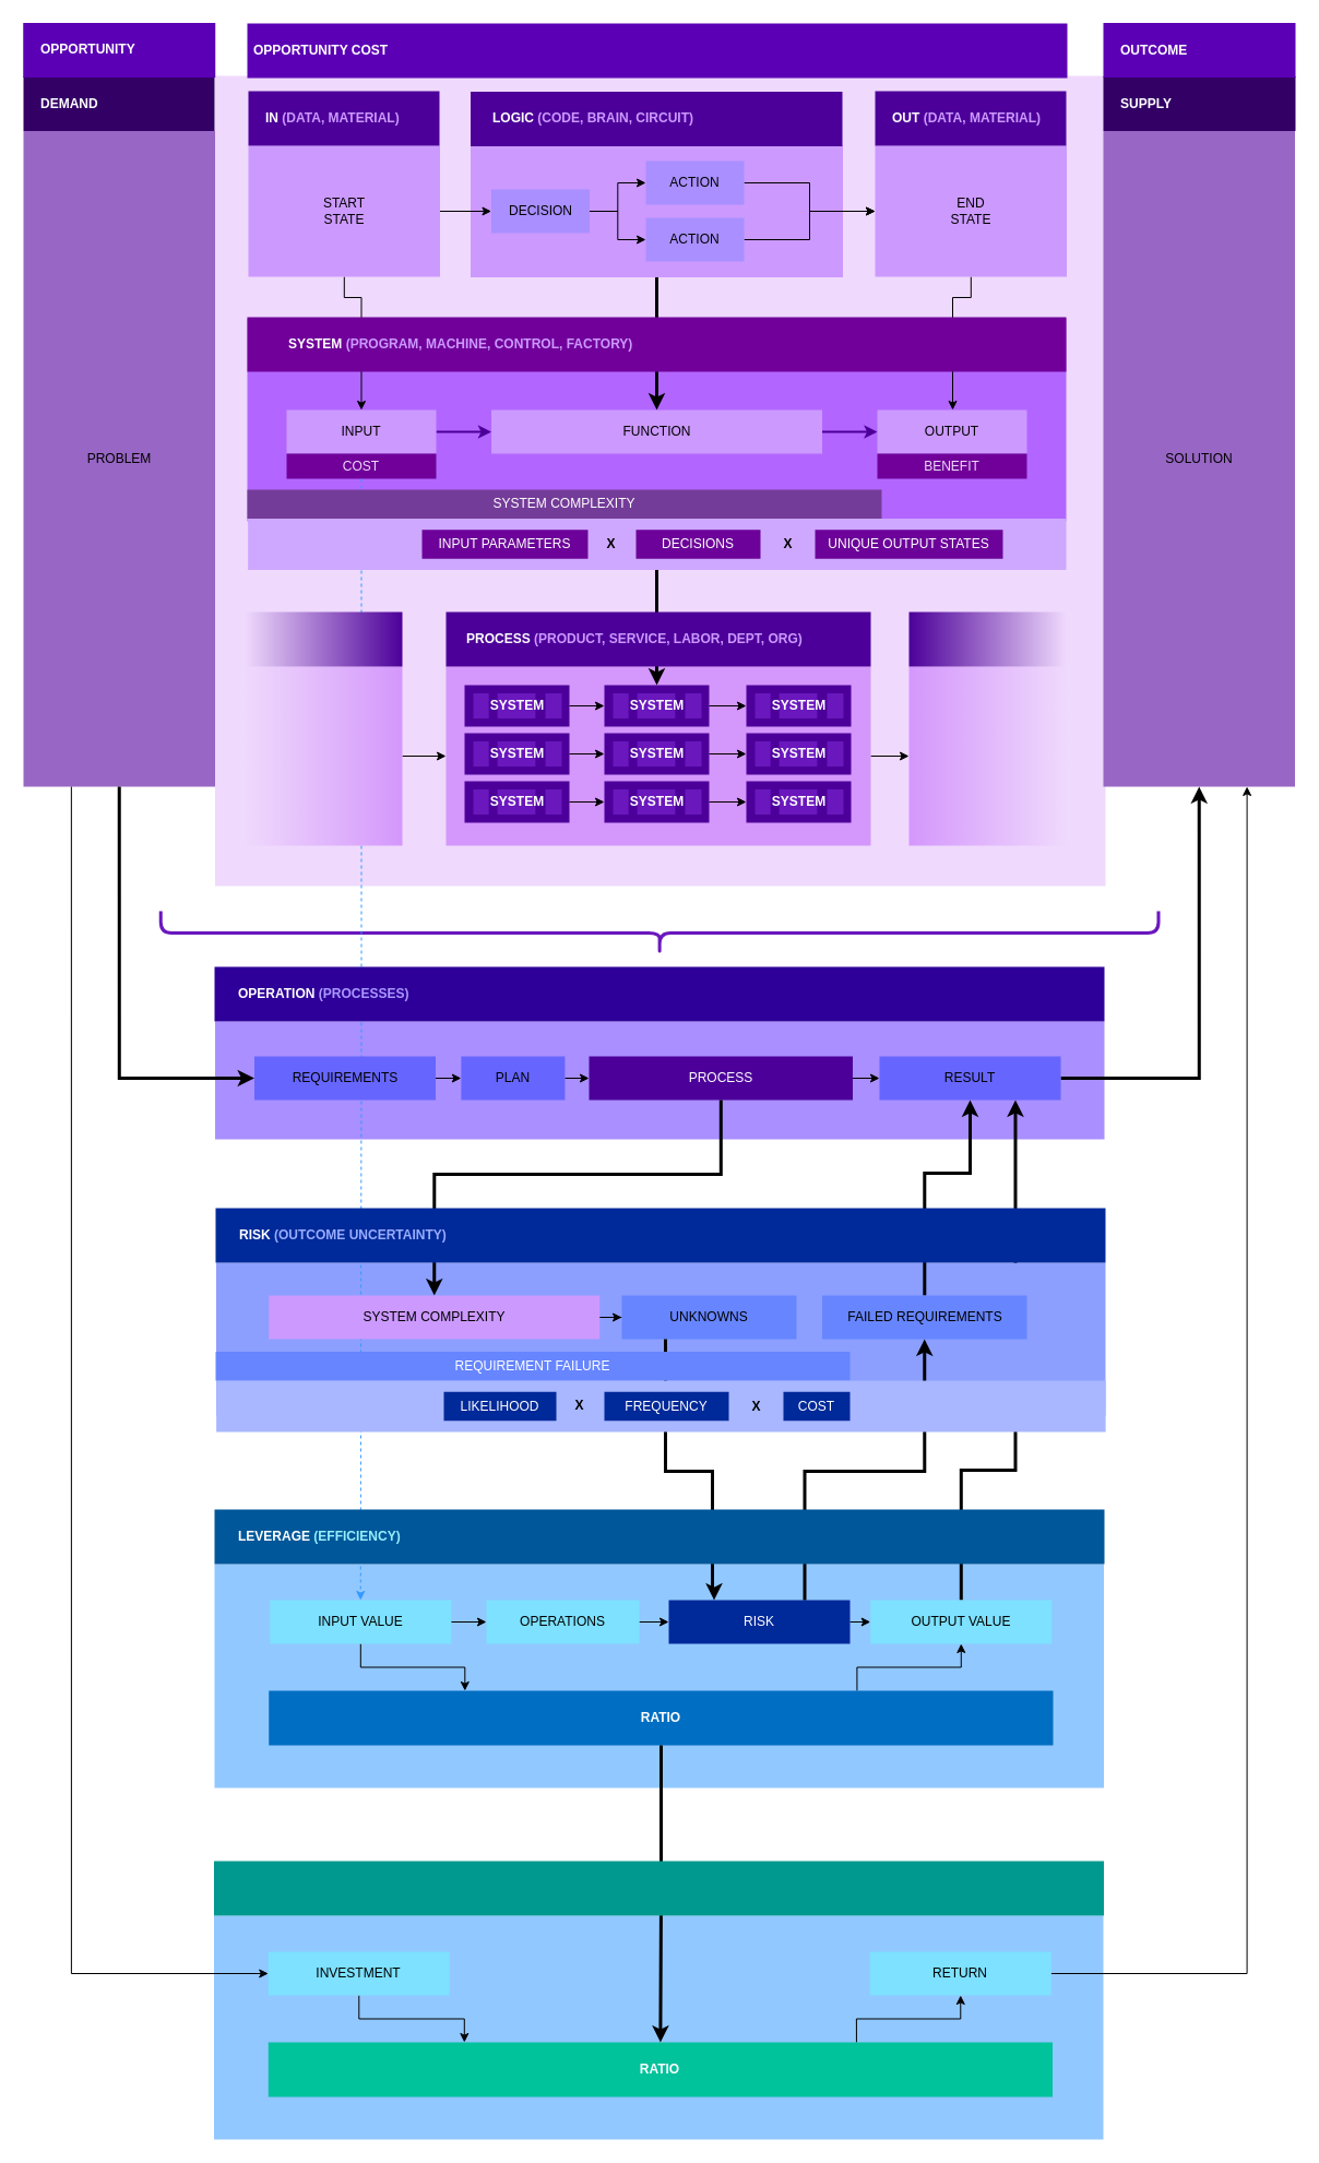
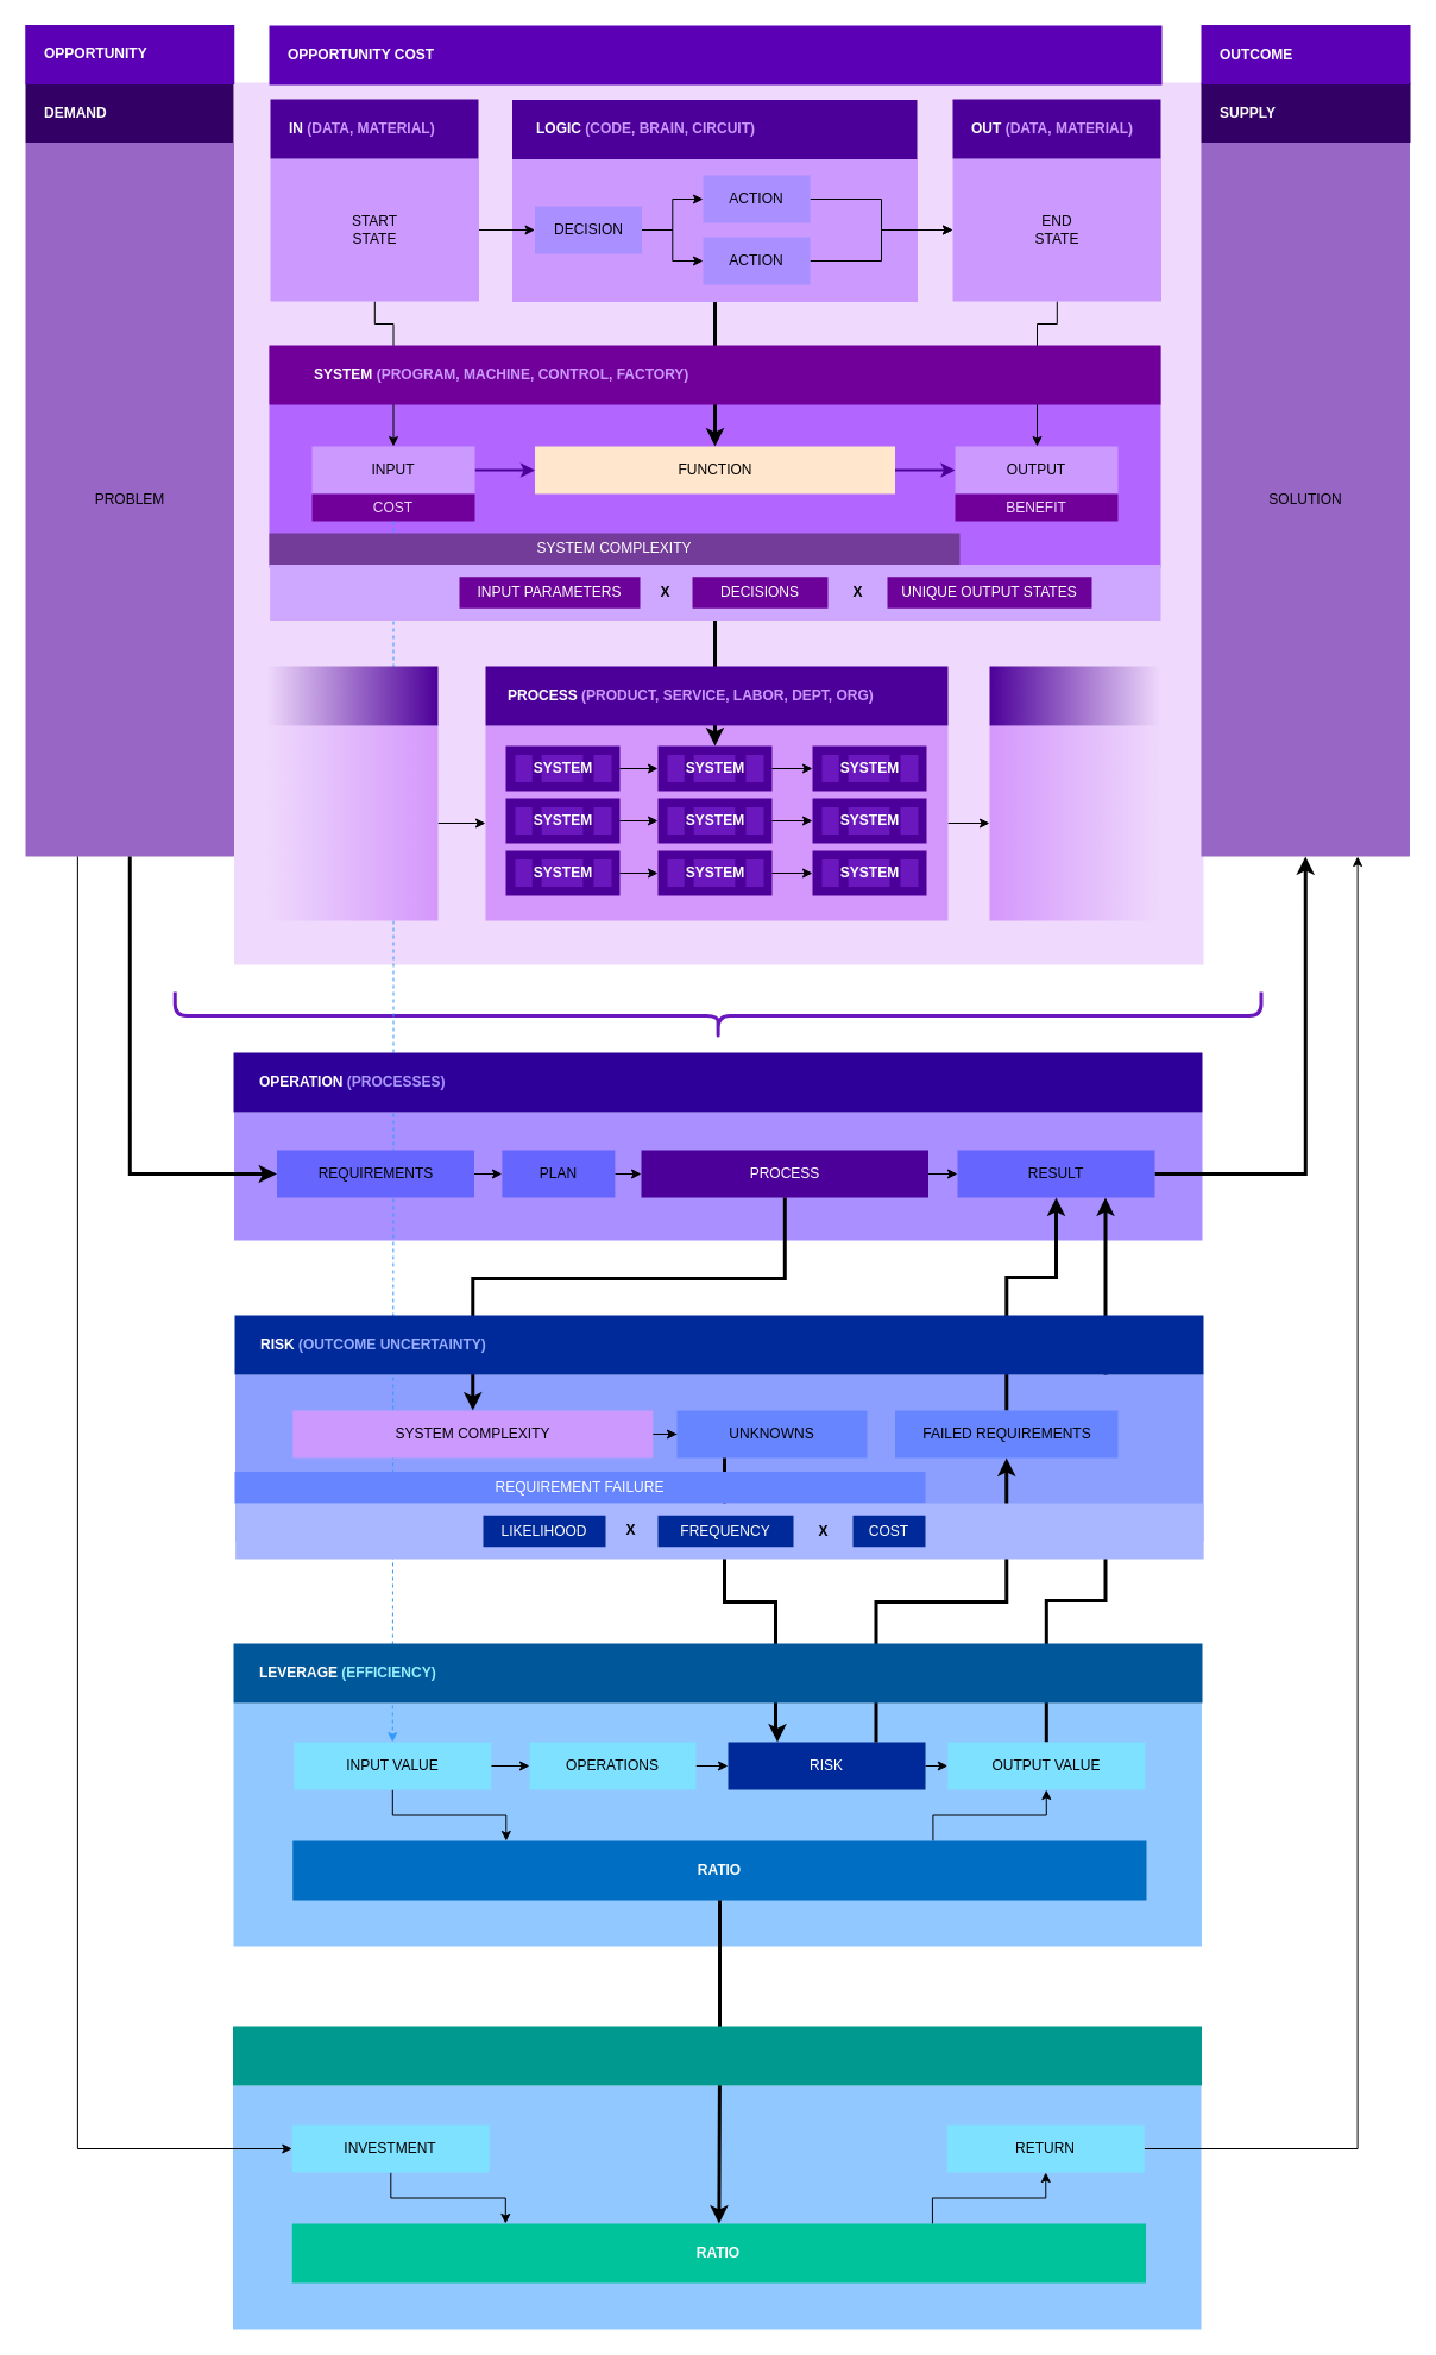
- <mxCell id="109" value="&lt;font color=&quot;#ffffff&quot;&gt;&lt;b&gt;OPPORTUNITY COST&lt;/b&gt;&lt;/font&gt;" style="text;html=1;align=left;verticalAlign=middle;resizable=0;points=[];autosize=1;strokeColor=none;fillColor=none;container=0;" parent="1" vertex="1"><mxGeometry x="229.997" y="33" width="141" height="26" as="geometry" /></mxCell>
+ <mxCell id="109" value="&lt;font color=&quot;#ffffff&quot;&gt;&lt;b&gt;OPPORTUNITY COST&lt;/b&gt;&lt;/font&gt;" style="text;html=1;align=left;verticalAlign=middle;resizable=0;points=[];autosize=1;strokeColor=none;fillColor=none;container=0;" parent="1" vertex="1"><mxGeometry x="239.997" y="33" width="141" height="26" as="geometry" /></mxCell>
- <mxCell id="9" value="FUNCTION" style="rounded=0;whiteSpace=wrap;html=1;strokeColor=none;fillColor=#CC99FF;" parent="1" vertex="1"><mxGeometry x="449.5" y="375" width="303" height="40" as="geometry" /></mxCell>
+ <mxCell id="9" value="FUNCTION" style="rounded=0;whiteSpace=wrap;html=1;strokeColor=none;fillColor=#ffe6cc;" parent="1" vertex="1"><mxGeometry x="449.5" y="375" width="303" height="40" as="geometry" /></mxCell>
